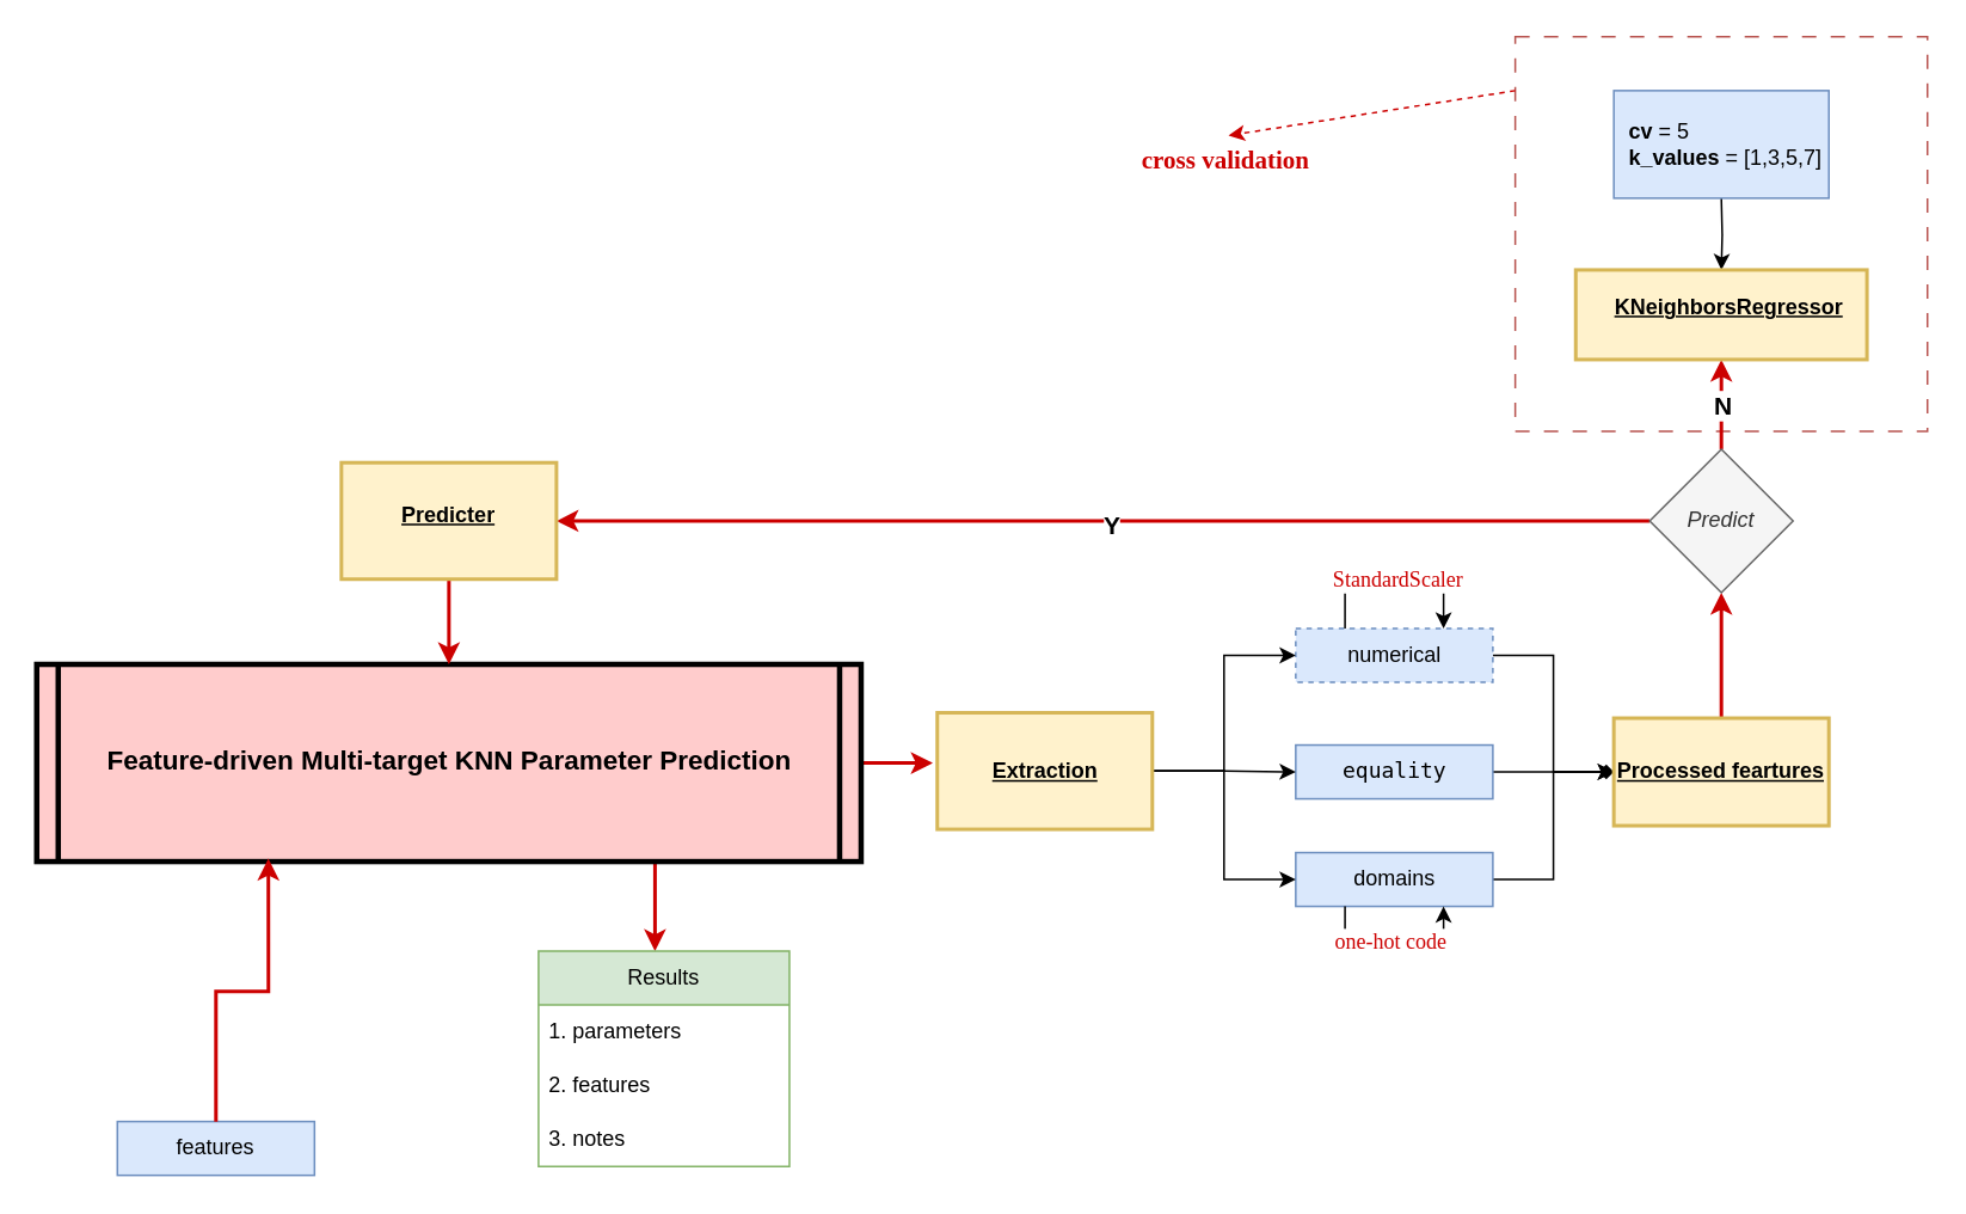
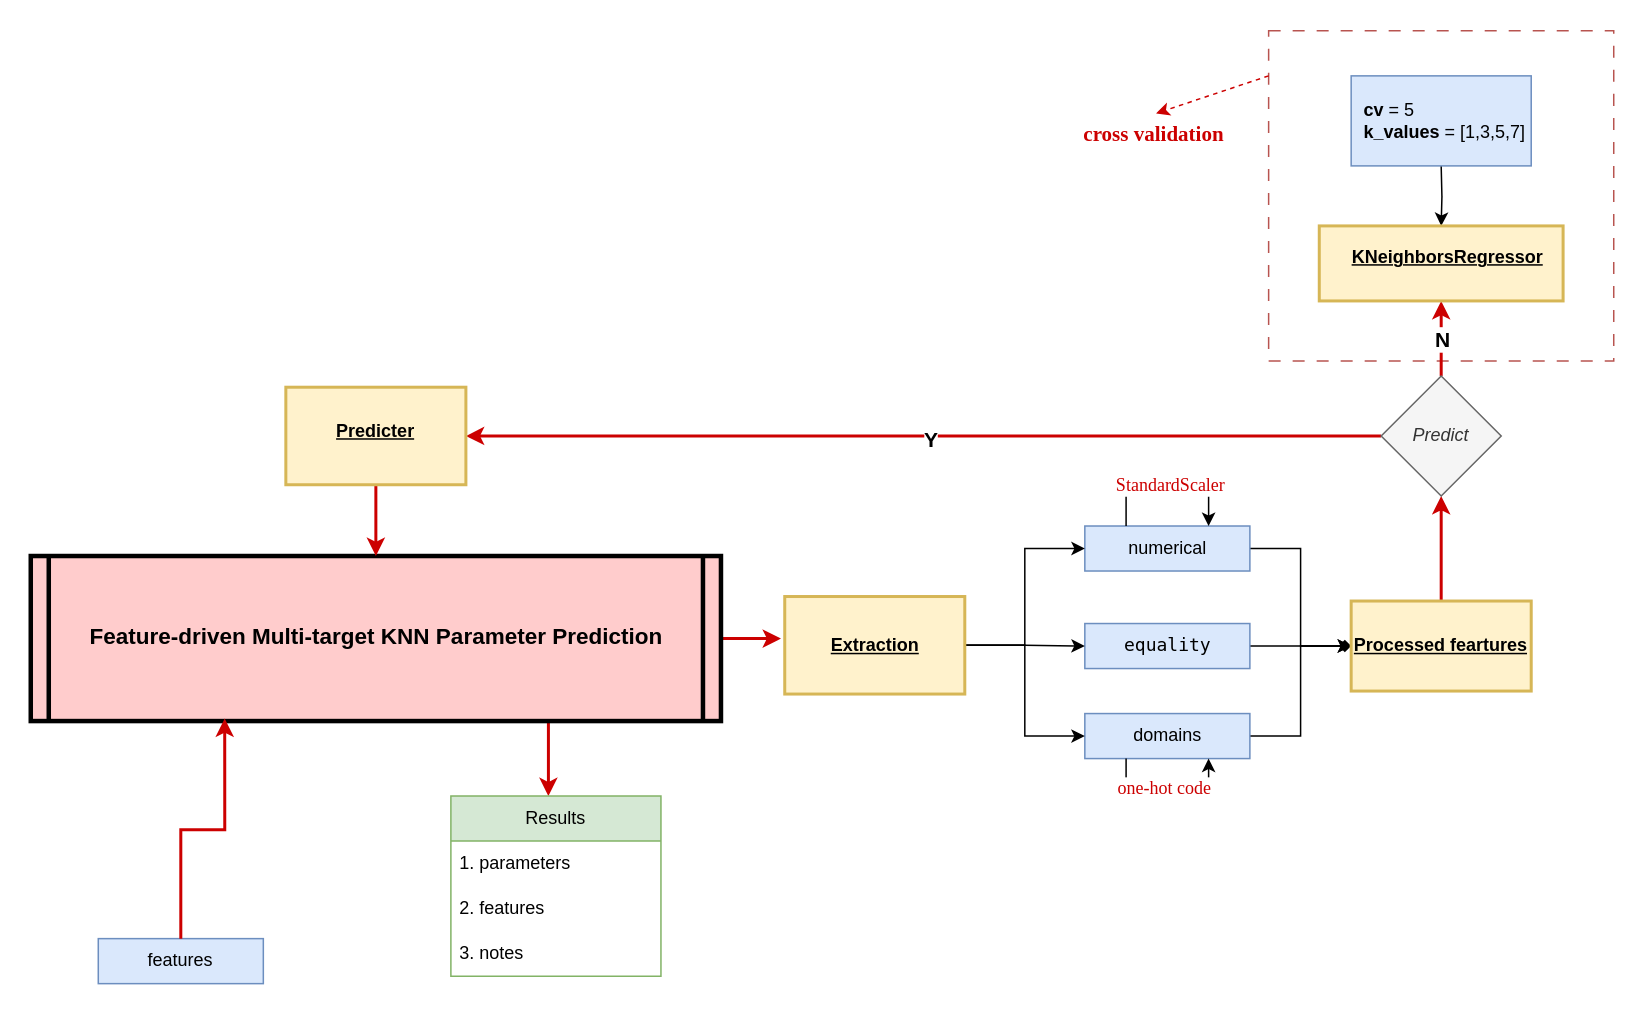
- <mxCell id="13" value="cross validation" style="text;whiteSpace=wrap;fontSize=14;fontFamily=Georgia;fontStyle=1;fontColor=#CC0000;" parent="1" vertex="1"><mxGeometry x="635" y="75" width="100" height="35" as="geometry" /></mxCell>
+ <mxCell id="13" value="cross validation" style="text;whiteSpace=wrap;fontSize=14;fontFamily=Georgia;fontStyle=1;fontColor=#CC0000;" parent="1" vertex="1"><mxGeometry x="720" y="75" width="100" height="35" as="geometry" /></mxCell>
- <mxCell id="5" value="&lt;span class=&quot;selected&quot;&gt;numerical&lt;/span&gt;" style="rounded=0;whiteSpace=wrap;html=1;fillColor=#dae8fc;strokeColor=#6c8ebf;dashed=1;" parent="1" vertex="1"><mxGeometry x="722.5" y="350" width="110" height="30" as="geometry" /></mxCell>
+ <mxCell id="5" value="&lt;span class=&quot;selected&quot;&gt;numerical&lt;/span&gt;" style="rounded=0;whiteSpace=wrap;html=1;fillColor=#dae8fc;strokeColor=#6c8ebf;" parent="1" vertex="1"><mxGeometry x="722.5" y="350" width="110" height="30" as="geometry" /></mxCell>
